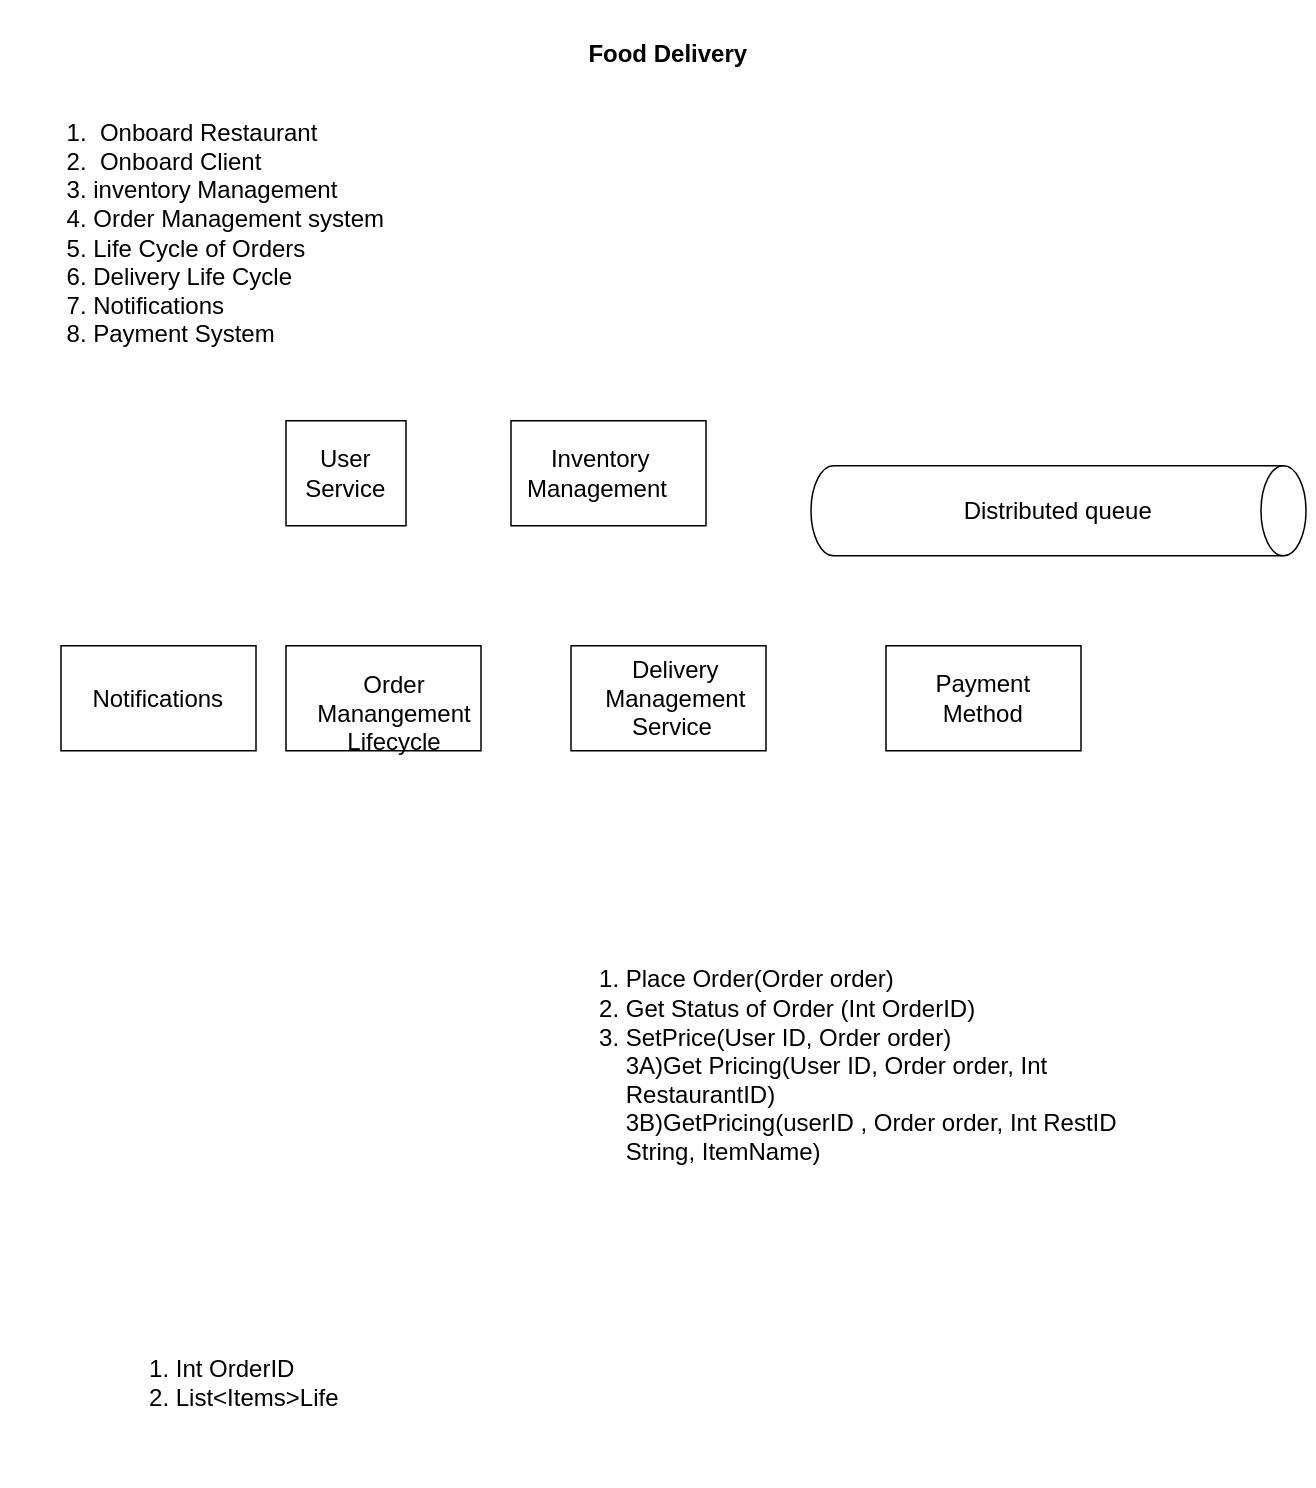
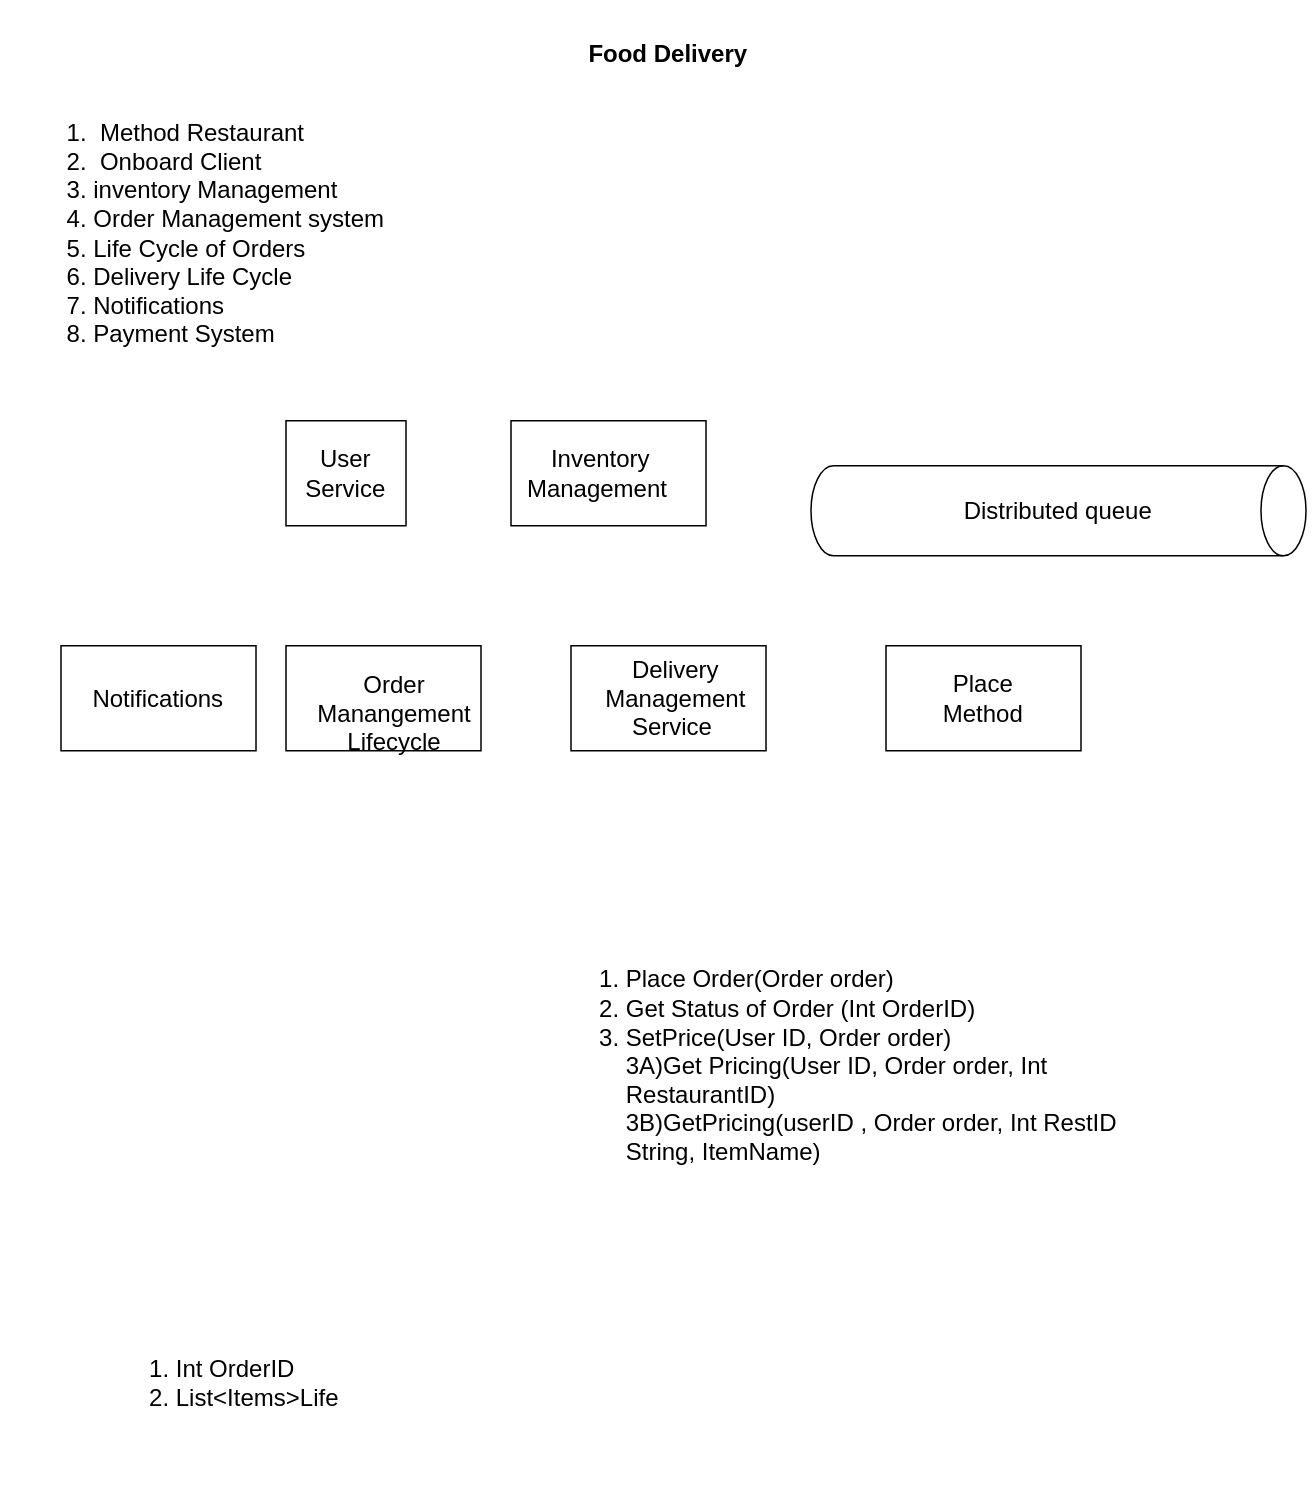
- <mxCell id="3" value="&lt;ol&gt;&lt;li&gt;&amp;nbsp;Onboard Restaurant&amp;nbsp;&lt;/li&gt;&lt;li&gt;&amp;nbsp;Onboard Client&amp;nbsp;&lt;/li&gt;&lt;li&gt;inventory Management&lt;/li&gt;&lt;li&gt;Order Management system&amp;nbsp;&lt;/li&gt;&lt;li&gt;Life Cycle of Orders&amp;nbsp;&lt;/li&gt;&lt;li&gt;Delivery Life Cycle&amp;nbsp;&amp;nbsp;&lt;/li&gt;&lt;li&gt;Notifications&amp;nbsp;&lt;/li&gt;&lt;li&gt;Payment System&lt;/li&gt;&lt;/ol&gt;" style="text;html=1;strokeColor=none;fillColor=none;align=left;verticalAlign=middle;whiteSpace=wrap;rounded=0;fontSize=16;" vertex="1" parent="1"><mxGeometry x="20" y="70" width="250" height="170" as="geometry" /></mxCell>
+ <mxCell id="3" value="&lt;ol&gt;&lt;li&gt;&amp;nbsp;Method Restaurant&amp;nbsp;&lt;/li&gt;&lt;li&gt;&amp;nbsp;Onboard Client&amp;nbsp;&lt;/li&gt;&lt;li&gt;inventory Management&lt;/li&gt;&lt;li&gt;Order Management system&amp;nbsp;&lt;/li&gt;&lt;li&gt;Life Cycle of Orders&amp;nbsp;&lt;/li&gt;&lt;li&gt;Delivery Life Cycle&amp;nbsp;&amp;nbsp;&lt;/li&gt;&lt;li&gt;Notifications&amp;nbsp;&lt;/li&gt;&lt;li&gt;Payment System&lt;/li&gt;&lt;/ol&gt;" style="text;html=1;strokeColor=none;fillColor=none;align=left;verticalAlign=middle;whiteSpace=wrap;rounded=0;fontSize=16;" vertex="1" parent="1"><mxGeometry x="20" y="70" width="250" height="170" as="geometry" /></mxCell>
- <mxCell id="17" value="Payment Method" style="text;html=1;strokeColor=none;fillColor=none;align=center;verticalAlign=middle;whiteSpace=wrap;rounded=0;fontSize=16;" vertex="1" parent="1"><mxGeometry x="625" y="450" width="60" height="30" as="geometry" /></mxCell>
+ <mxCell id="17" value="Place Method" style="text;html=1;strokeColor=none;fillColor=none;align=center;verticalAlign=middle;whiteSpace=wrap;rounded=0;fontSize=16;" vertex="1" parent="1"><mxGeometry x="625" y="450" width="60" height="30" as="geometry" /></mxCell>
